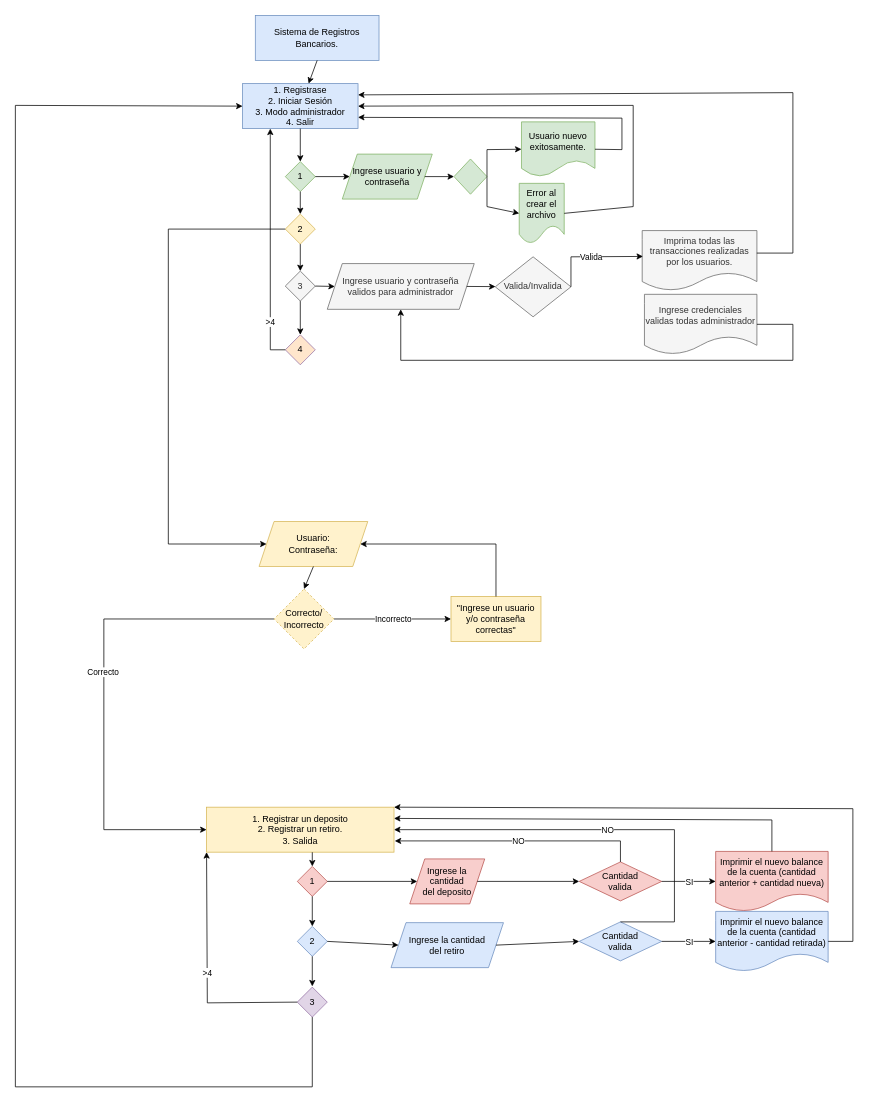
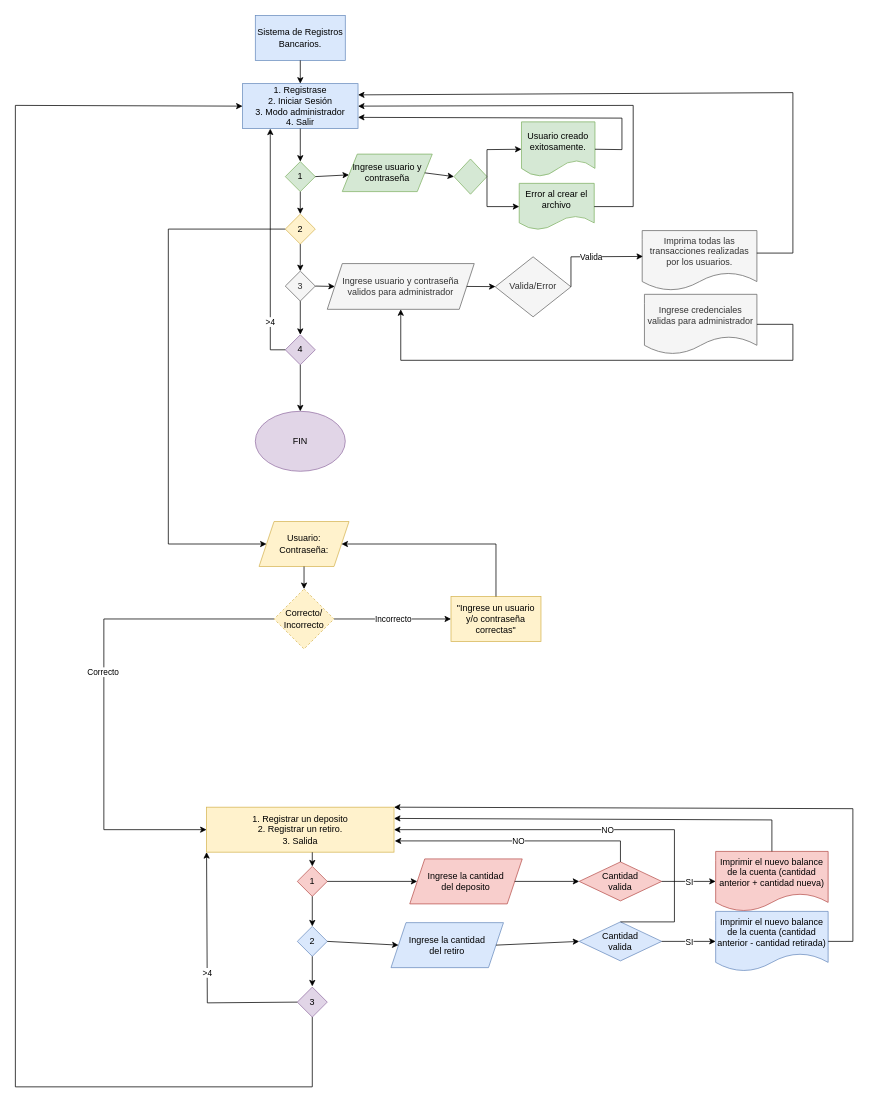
- <mxCell id="2" value="Sistema de Registros Bancarios." style="rounded=0;whiteSpace=wrap;html=1;fillColor=#dae8fc;strokeColor=#6c8ebf;" vertex="1" parent="1"><mxGeometry x="340" y="20" width="165" height="60" as="geometry" /></mxCell>
+ <mxCell id="2" value="Sistema de Registros Bancarios." style="rounded=0;whiteSpace=wrap;html=1;fillColor=#dae8fc;strokeColor=#6c8ebf;" vertex="1" parent="1"><mxGeometry x="340" y="20" width="120" height="60" as="geometry" /></mxCell>
- <mxCell id="51" value="Usuario nuevo exitosamente." style="shape=document;whiteSpace=wrap;html=1;boundedLbl=1;fillColor=#d5e8d4;strokeColor=#82b366;" vertex="1" parent="1"><mxGeometry x="695" y="162" width="98" height="73" as="geometry" /></mxCell>
+ <mxCell id="51" value="Usuario creado exitosamente." style="shape=document;whiteSpace=wrap;html=1;boundedLbl=1;fillColor=#d5e8d4;strokeColor=#82b366;" vertex="1" parent="1"><mxGeometry x="695" y="162" width="98" height="73" as="geometry" /></mxCell>
- <mxCell id="50" value="Ingrese usuario y contraseña" style="shape=parallelogram;perimeter=parallelogramPerimeter;whiteSpace=wrap;html=1;fixedSize=1;fillColor=#d5e8d4;strokeColor=#82b366;" vertex="1" parent="1"><mxGeometry x="456" y="205" width="120" height="60" as="geometry" /></mxCell>
+ <mxCell id="50" value="Ingrese usuario y contraseña" style="shape=parallelogram;perimeter=parallelogramPerimeter;whiteSpace=wrap;html=1;fixedSize=1;fillColor=#d5e8d4;strokeColor=#82b366;" vertex="1" parent="1"><mxGeometry x="456" y="205" width="120" height="50" as="geometry" /></mxCell>
- <mxCell id="52" value="Error al crear el archivo" style="shape=document;whiteSpace=wrap;html=1;boundedLbl=1;fillColor=#d5e8d4;strokeColor=#82b366;" vertex="1" parent="1"><mxGeometry x="692" y="244" width="60" height="80" as="geometry" /></mxCell>
+ <mxCell id="52" value="Error al crear el archivo" style="shape=document;whiteSpace=wrap;html=1;boundedLbl=1;fillColor=#d5e8d4;strokeColor=#82b366;" vertex="1" parent="1"><mxGeometry x="692" y="244" width="100" height="62" as="geometry" /></mxCell>
- <mxCell id="69" value="Valida/Invalida" style="rhombus;whiteSpace=wrap;html=1;fillColor=#f5f5f5;fontColor=#333333;strokeColor=#666666;" vertex="1" parent="1"><mxGeometry x="660" y="342" width="101" height="80" as="geometry" /></mxCell>
+ <mxCell id="69" value="Valida/Error" style="rhombus;whiteSpace=wrap;html=1;fillColor=#f5f5f5;fontColor=#333333;strokeColor=#666666;" vertex="1" parent="1"><mxGeometry x="660" y="342" width="101" height="80" as="geometry" /></mxCell>
- <mxCell id="70" value="Ingrese credenciales validas todas administrador" style="shape=document;whiteSpace=wrap;html=1;boundedLbl=1;fillColor=#f5f5f5;fontColor=#333333;strokeColor=#666666;" vertex="1" parent="1"><mxGeometry x="859" y="392" width="150" height="80" as="geometry" /></mxCell>
+ <mxCell id="70" value="Ingrese credenciales validas para administrador" style="shape=document;whiteSpace=wrap;html=1;boundedLbl=1;fillColor=#f5f5f5;fontColor=#333333;strokeColor=#666666;" vertex="1" parent="1"><mxGeometry x="859" y="392" width="150" height="80" as="geometry" /></mxCell>
- <mxCell id="47" value="4" style="rhombus;whiteSpace=wrap;html=1;fillColor=#ffe6cc;strokeColor=#9673a6;" vertex="1" parent="1"><mxGeometry x="380" y="446" width="40" height="40" as="geometry" /></mxCell>
+ <mxCell id="47" value="4" style="rhombus;whiteSpace=wrap;html=1;fillColor=#e1d5e7;strokeColor=#9673a6;" vertex="1" parent="1"><mxGeometry x="380" y="446" width="40" height="40" as="geometry" /></mxCell>
+ <mxCell id="68" value="" style="endArrow=classic;html=1;rounded=0;exitX=0.5;exitY=1;exitDx=0;exitDy=0;entryX=0.5;entryY=0;entryDx=0;entryDy=0;" edge="1" parent="1" source="47" target="67"><mxGeometry width="50" height="50" relative="1" as="geometry"><mxPoint x="462" y="649" as="sourcePoint" /><mxPoint x="512" y="599" as="targetPoint" /></mxGeometry></mxCell>
+ <mxCell id="67" value="FIN" style="ellipse;whiteSpace=wrap;html=1;fillColor=#e1d5e7;strokeColor=#9673a6;" vertex="1" parent="1"><mxGeometry x="340" y="548" width="120" height="80" as="geometry" /></mxCell>
- <mxCell id="3" value="Usuario:&lt;div&gt;Contraseña:&lt;/div&gt;" style="shape=parallelogram;perimeter=parallelogramPerimeter;whiteSpace=wrap;html=1;fixedSize=1;fillColor=#fff2cc;strokeColor=#d6b656;" vertex="1" parent="1"><mxGeometry x="345" y="695" width="145" height="60" as="geometry" /></mxCell>
+ <mxCell id="3" value="Usuario:&lt;div&gt;Contraseña:&lt;/div&gt;" style="shape=parallelogram;perimeter=parallelogramPerimeter;whiteSpace=wrap;html=1;fixedSize=1;fillColor=#fff2cc;strokeColor=#d6b656;" vertex="1" parent="1"><mxGeometry x="345" y="695" width="120" height="60" as="geometry" /></mxCell>
- <mxCell id="24" value="Ingrese la cantidad&lt;div&gt;del deposito&lt;/div&gt;" style="shape=parallelogram;perimeter=parallelogramPerimeter;whiteSpace=wrap;html=1;fixedSize=1;fillColor=#f8cecc;strokeColor=#b85450;" vertex="1" parent="1"><mxGeometry x="546" y="1145" width="100" height="60" as="geometry" /></mxCell>
+ <mxCell id="24" value="Ingrese la cantidad&lt;div&gt;del deposito&lt;/div&gt;" style="shape=parallelogram;perimeter=parallelogramPerimeter;whiteSpace=wrap;html=1;fixedSize=1;fillColor=#f8cecc;strokeColor=#b85450;" vertex="1" parent="1"><mxGeometry x="546" y="1145" width="150" height="60" as="geometry" /></mxCell>
